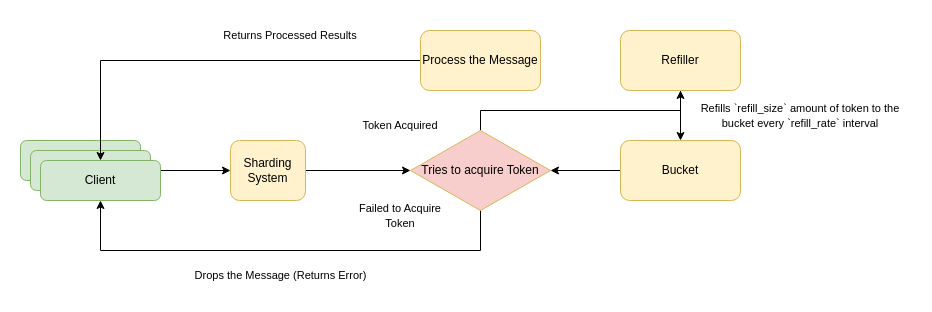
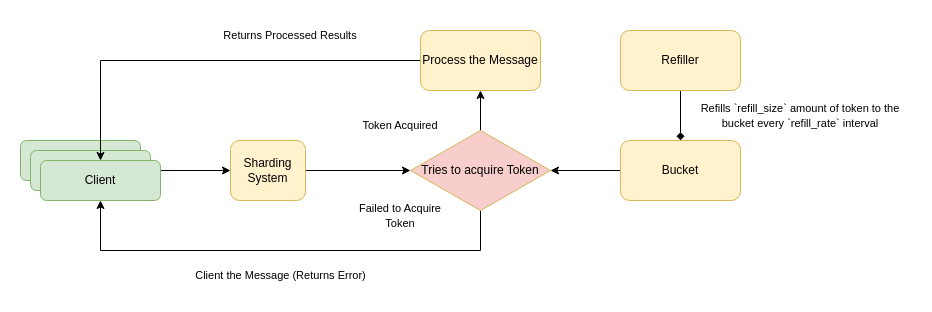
- <mxCell id="9" style="edgeStyle=orthogonalEdgeStyle;rounded=0;orthogonalLoop=1;jettySize=auto;html=1;exitX=0.5;exitY=0;exitDx=0;exitDy=0;" edge="1" parent="1" source="10" target="20"><mxGeometry relative="1" as="geometry" /></mxCell>
+ <mxCell id="9" style="edgeStyle=orthogonalEdgeStyle;rounded=0;orthogonalLoop=1;jettySize=auto;html=1;exitX=0.5;exitY=0;exitDx=0;exitDy=0;entryX=0.5;entryY=1;entryDx=0;entryDy=0;" edge="1" parent="1" source="10" target="16"><mxGeometry relative="1" as="geometry" /></mxCell>
- <mxCell id="19" style="edgeStyle=orthogonalEdgeStyle;rounded=0;orthogonalLoop=1;jettySize=auto;html=1;exitX=0.5;exitY=1;exitDx=0;exitDy=0;entryX=0.5;entryY=0;entryDx=0;entryDy=0;" edge="1" parent="1" source="20" target="13"><mxGeometry relative="1" as="geometry" /></mxCell>
+ <mxCell id="19" style="edgeStyle=orthogonalEdgeStyle;rounded=0;orthogonalLoop=1;jettySize=auto;html=1;exitX=0.5;exitY=1;exitDx=0;exitDy=0;entryX=0.5;entryY=0;entryDx=0;entryDy=0;endArrow=diamond;" edge="1" parent="1" source="20" target="13"><mxGeometry relative="1" as="geometry" /></mxCell>
- <mxCell id="11" value="&lt;span style=&quot;font-size: 11px; background-color: rgb(255, 255, 255);&quot;&gt;Drops the Message&amp;nbsp;&lt;/span&gt;&lt;span style=&quot;font-size: 11px; background-color: rgb(255, 255, 255);&quot;&gt;(Returns Error)&lt;/span&gt;" style="text;html=1;strokeColor=none;fillColor=none;align=center;verticalAlign=middle;whiteSpace=wrap;rounded=0;" parent="1" vertex="1"><mxGeometry x="117.5" y="260" width="325" height="30" as="geometry" /></mxCell>
+ <mxCell id="11" value="&lt;span style=&quot;font-size: 11px; background-color: rgb(255, 255, 255);&quot;&gt;Client the Message&amp;nbsp;&lt;/span&gt;&lt;span style=&quot;font-size: 11px; background-color: rgb(255, 255, 255);&quot;&gt;(Returns Error)&lt;/span&gt;" style="text;html=1;strokeColor=none;fillColor=none;align=center;verticalAlign=middle;whiteSpace=wrap;rounded=0;" parent="1" vertex="1"><mxGeometry x="117.5" y="260" width="325" height="30" as="geometry" /></mxCell>
